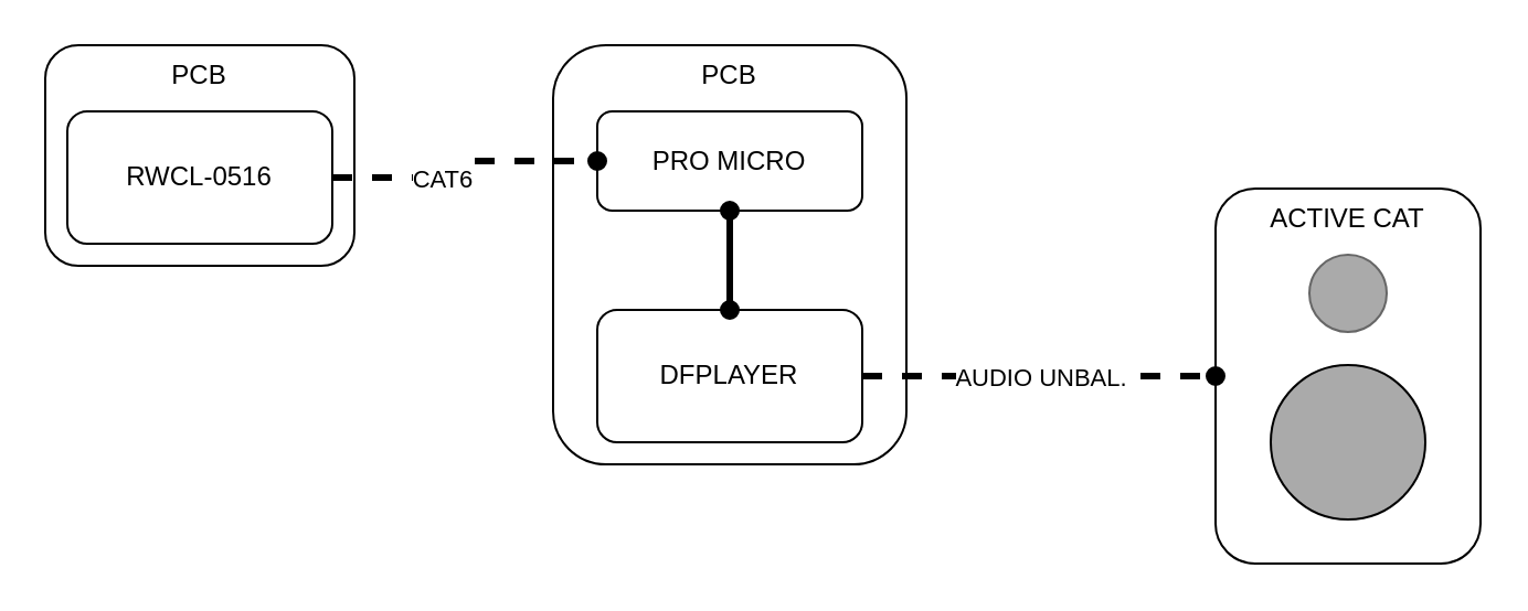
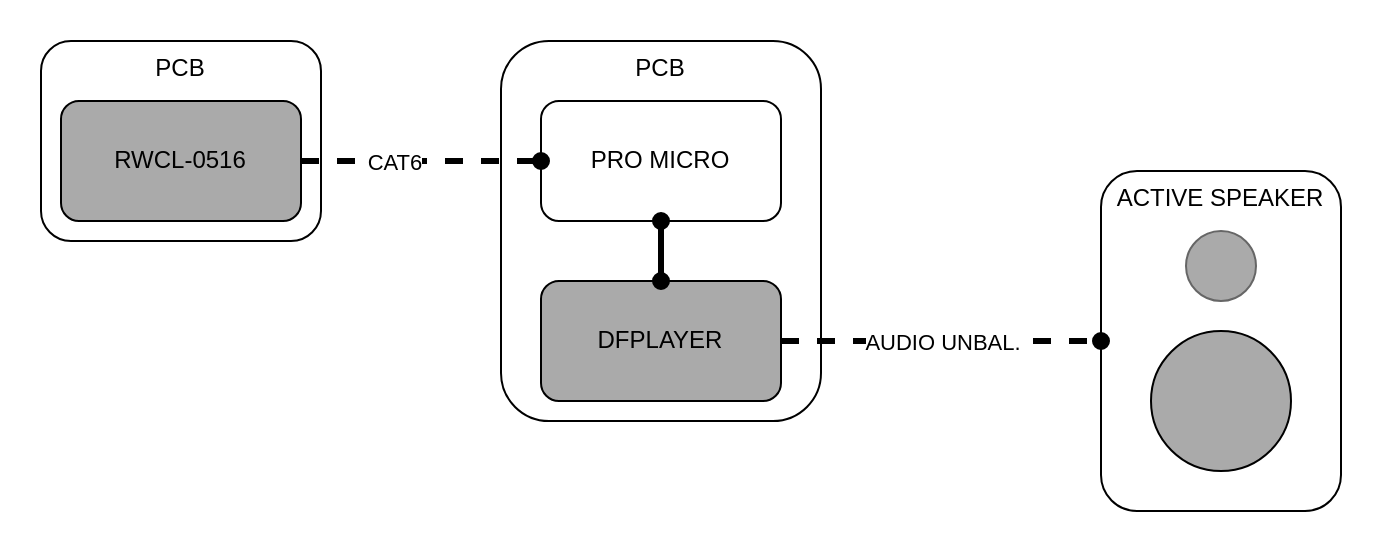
- <mxCell id="2" value="PRO MICRO" style="rounded=1;whiteSpace=wrap;html=1;" vertex="1" parent="1"><mxGeometry x="270" y="50" width="120" height="45" as="geometry" /></mxCell>
+ <mxCell id="2" value="PRO MICRO" style="rounded=1;whiteSpace=wrap;html=1;" vertex="1" parent="1"><mxGeometry x="270" y="50" width="120" height="60" as="geometry" /></mxCell>
- <mxCell id="9" value="RWCL-0516" style="rounded=1;whiteSpace=wrap;html=1;" vertex="1" parent="1"><mxGeometry x="30" y="50" width="120" height="60" as="geometry" /></mxCell>
+ <mxCell id="9" value="RWCL-0516" style="rounded=1;whiteSpace=wrap;html=1;fillColor=#aaaaaa;" vertex="1" parent="1"><mxGeometry x="30" y="50" width="120" height="60" as="geometry" /></mxCell>
- <mxCell id="4" value="ACTIVE CAT" style="rounded=1;whiteSpace=wrap;html=1;fillColor=#FFFFFF;verticalAlign=top;" vertex="1" parent="1"><mxGeometry x="550" y="85" width="120" height="170" as="geometry" /></mxCell>
+ <mxCell id="4" value="ACTIVE SPEAKER" style="rounded=1;whiteSpace=wrap;html=1;fillColor=#FFFFFF;verticalAlign=top;" vertex="1" parent="1"><mxGeometry x="550" y="85" width="120" height="170" as="geometry" /></mxCell>
- <mxCell id="5" value="DFPLAYER" style="rounded=1;whiteSpace=wrap;html=1;" vertex="1" parent="1"><mxGeometry x="270" y="140" width="120" height="60" as="geometry" /></mxCell>
+ <mxCell id="5" value="DFPLAYER" style="rounded=1;whiteSpace=wrap;html=1;fillColor=#aaaaaa;" vertex="1" parent="1"><mxGeometry x="270" y="140" width="120" height="60" as="geometry" /></mxCell>
